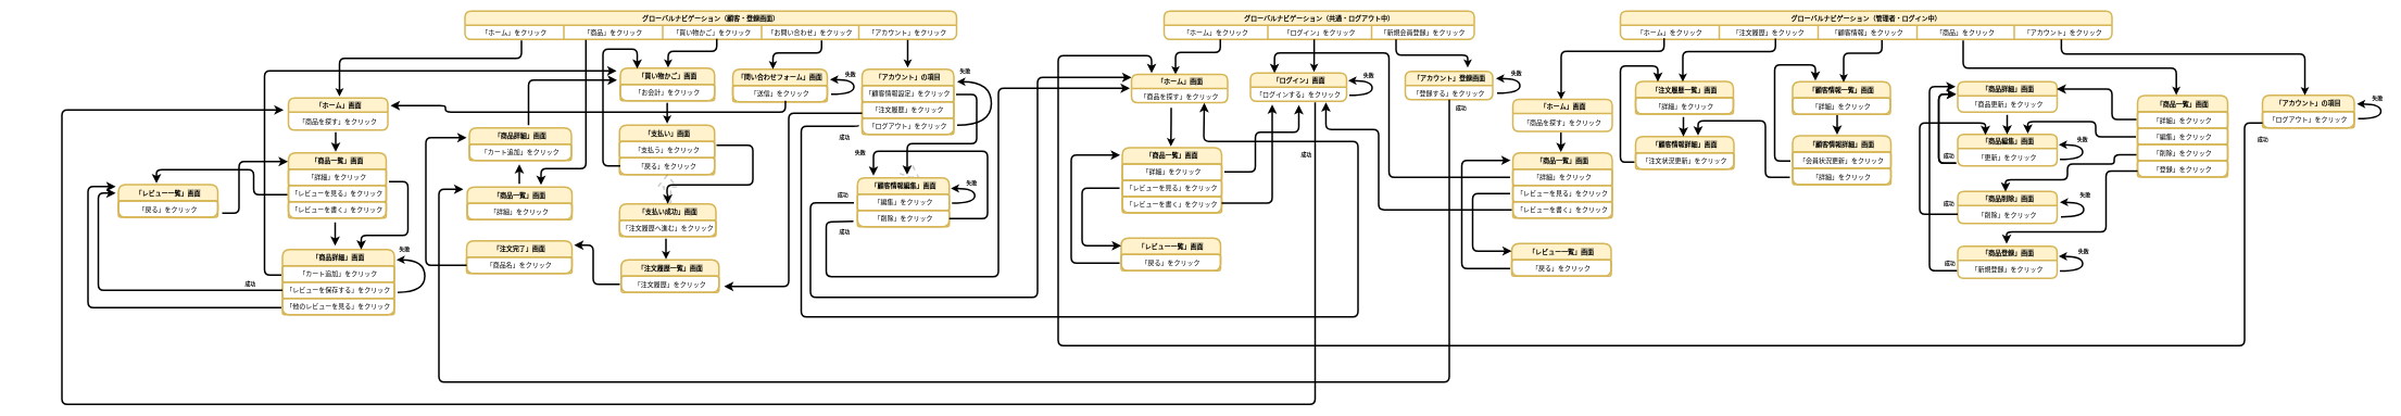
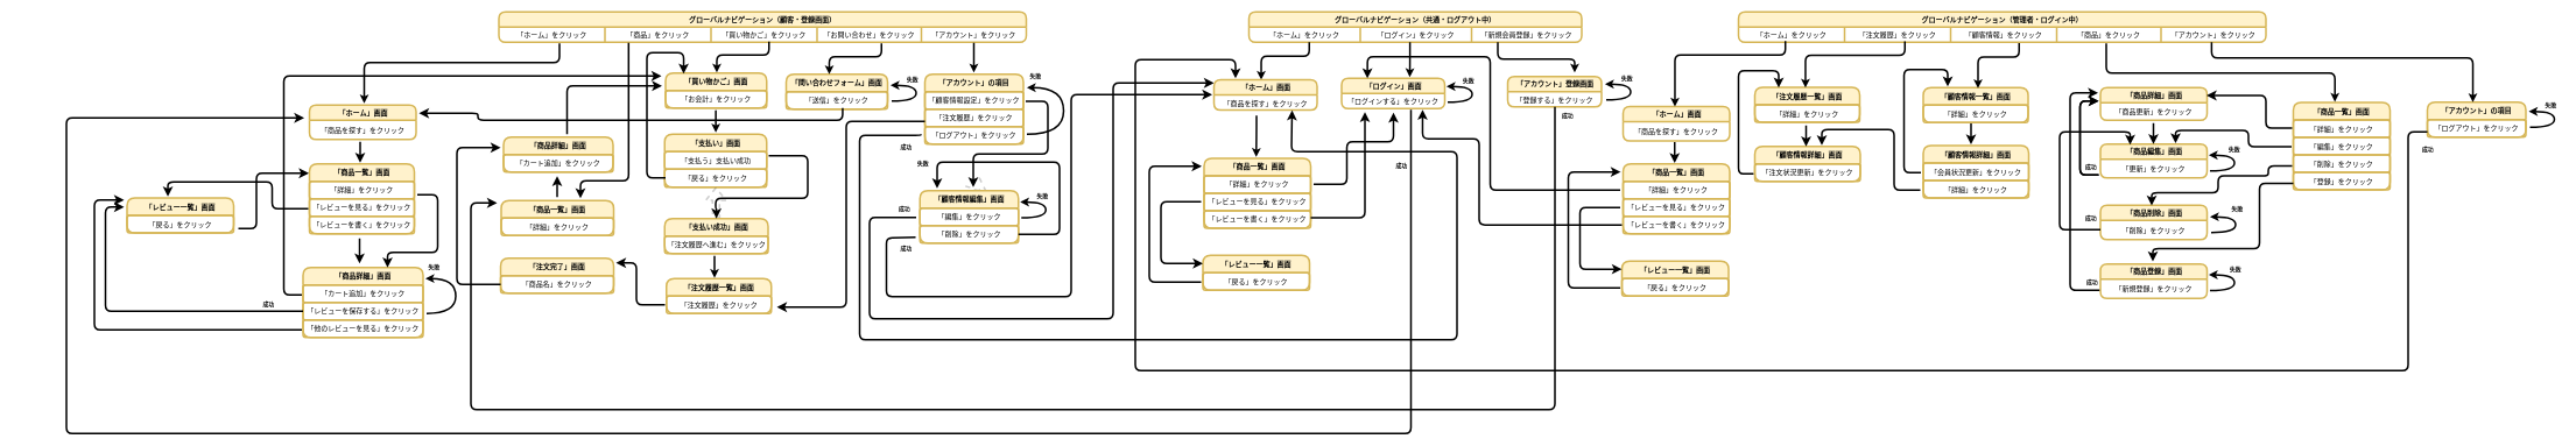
- <mxCell id="41" value="「支払う」をクリック" style="text;align=center;verticalAlign=middle;spacingLeft=4;spacingRight=4;overflow=hidden;points=[[0,0.5],[1,0.5]];portConstraint=eastwest;rotatable=0;whiteSpace=wrap;html=1;shadow=0;fontFamily=Helvetica;fontSize=12;strokeColor=#D6B656;rounded=1;strokeWidth=3;" parent="40" vertex="1"><mxGeometry y="30" width="175" height="30" as="geometry" /></mxCell>
+ <mxCell id="41" value="「支払う」支払い成功" style="text;align=center;verticalAlign=middle;spacingLeft=4;spacingRight=4;overflow=hidden;points=[[0,0.5],[1,0.5]];portConstraint=eastwest;rotatable=0;whiteSpace=wrap;html=1;shadow=0;fontFamily=Helvetica;fontSize=12;strokeColor=#D6B656;rounded=1;strokeWidth=3;" parent="40" vertex="1"><mxGeometry y="30" width="175" height="30" as="geometry" /></mxCell>
